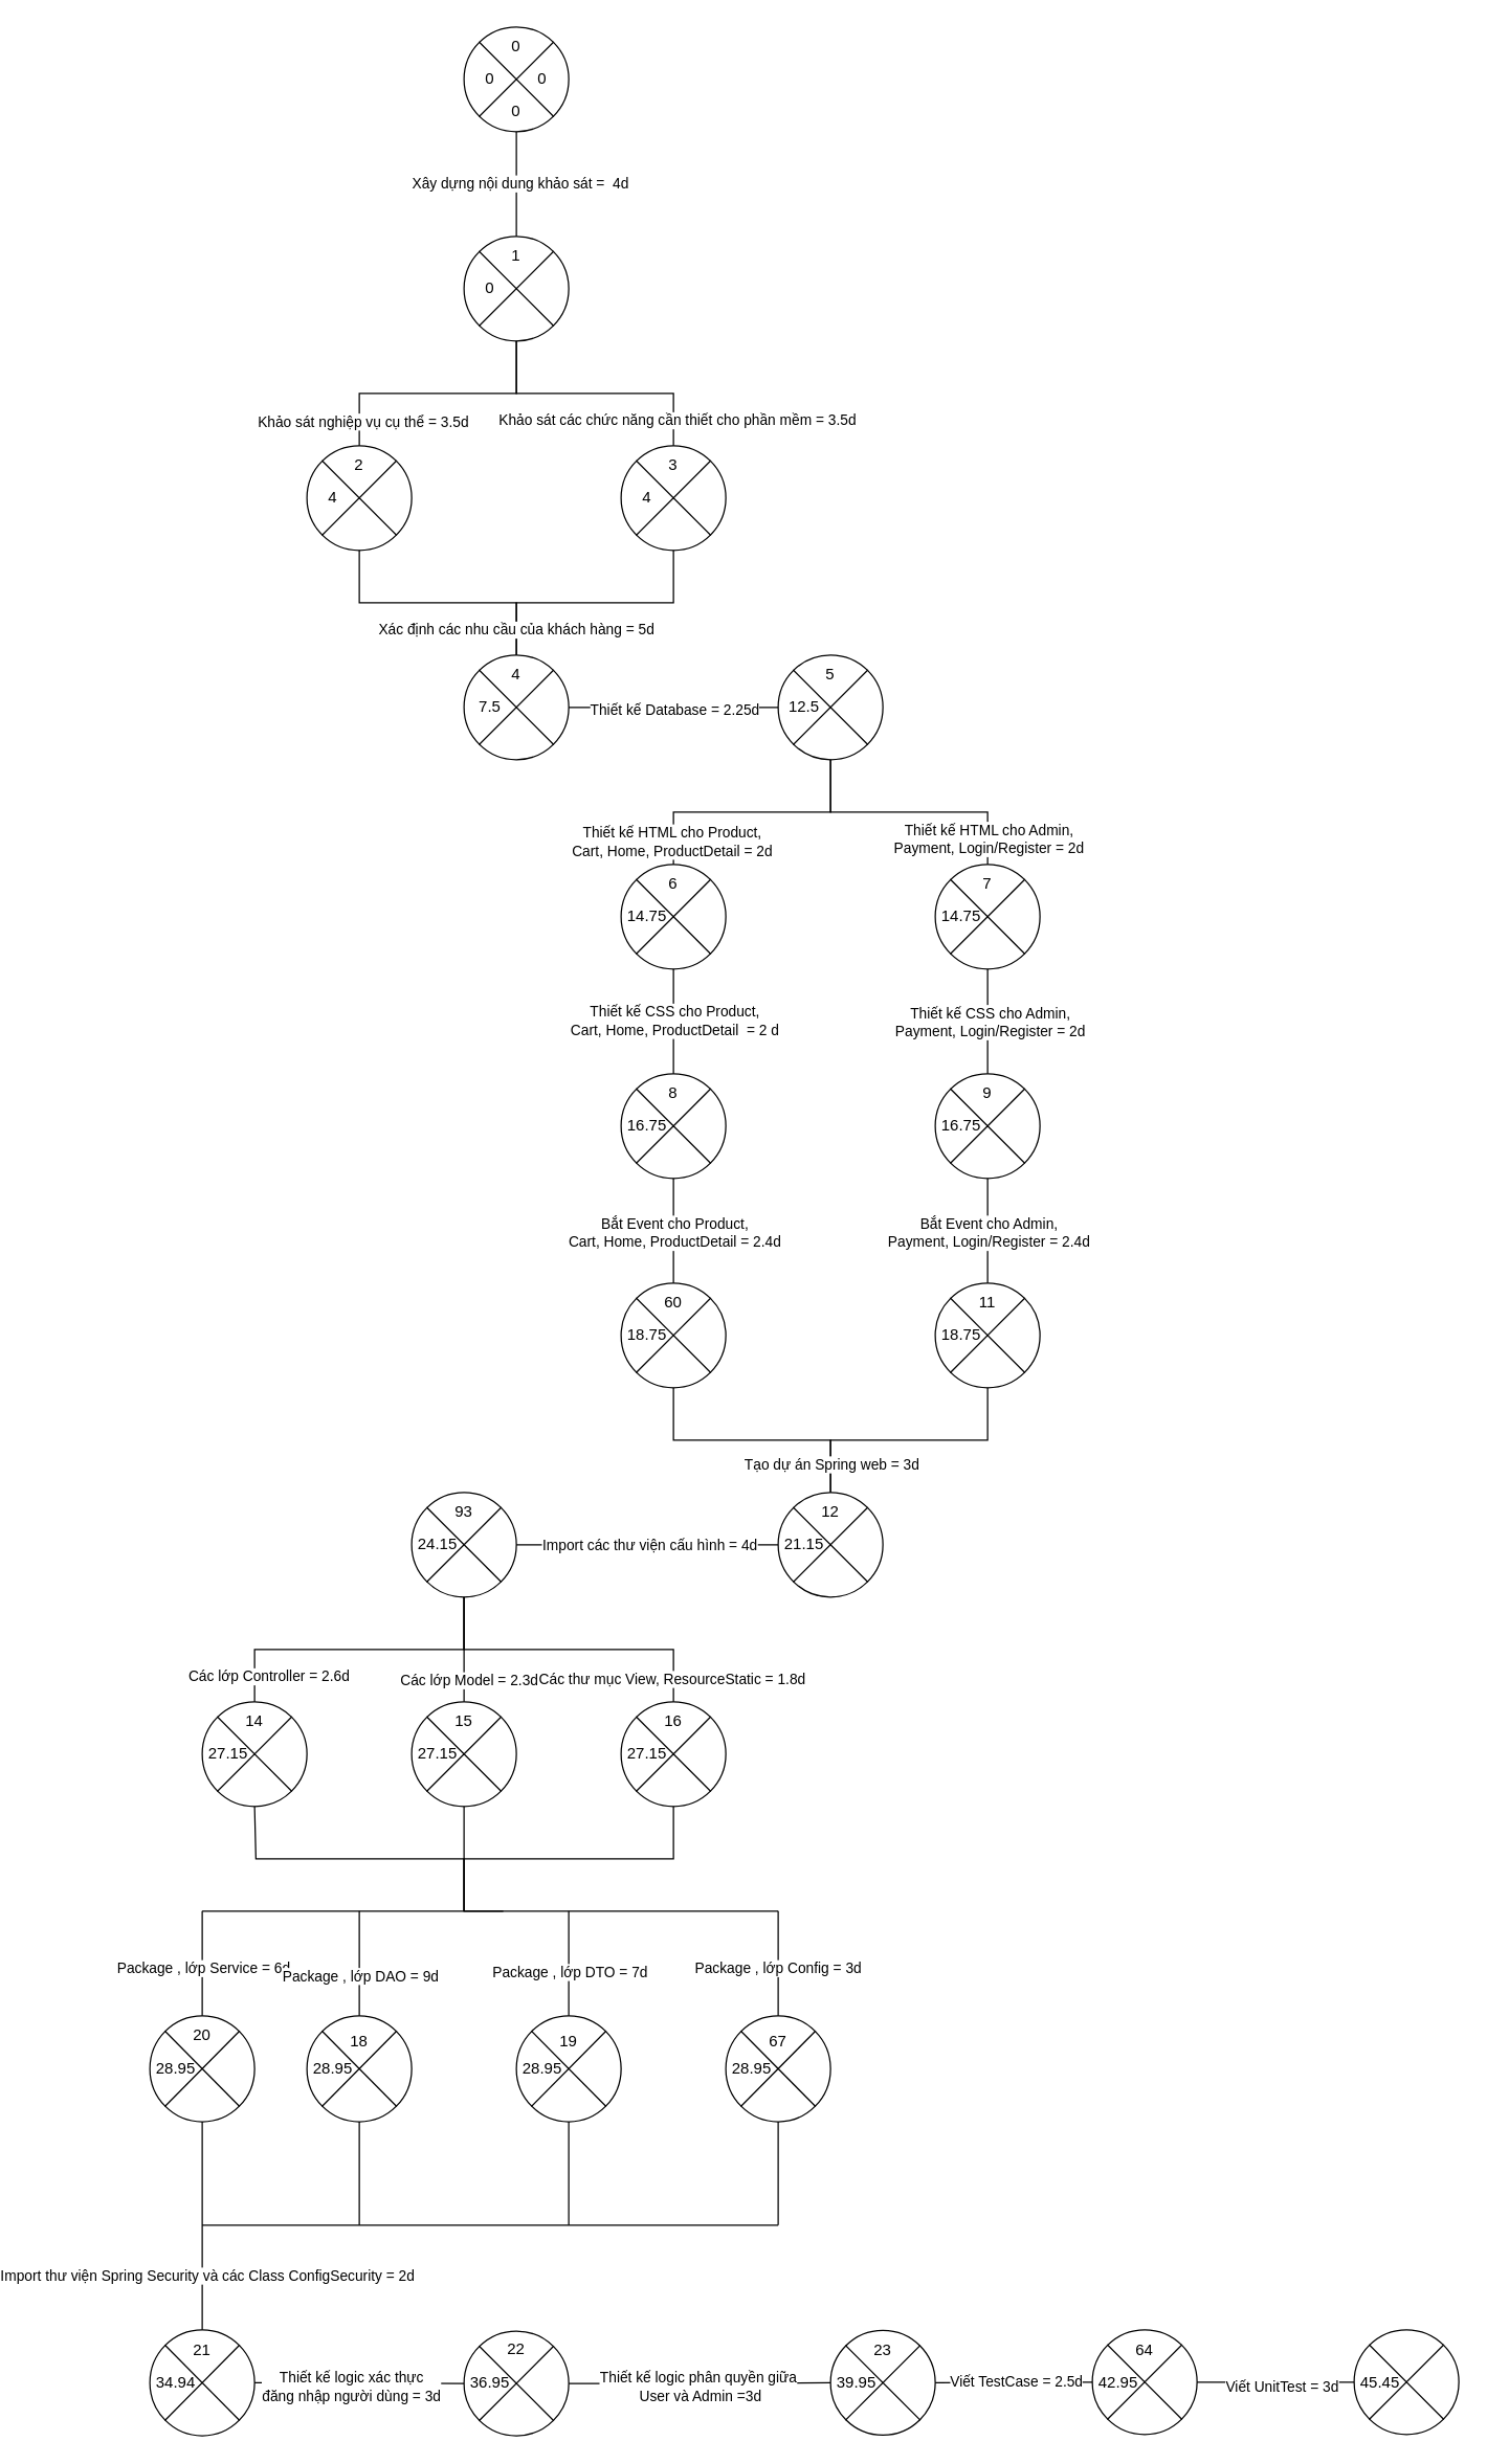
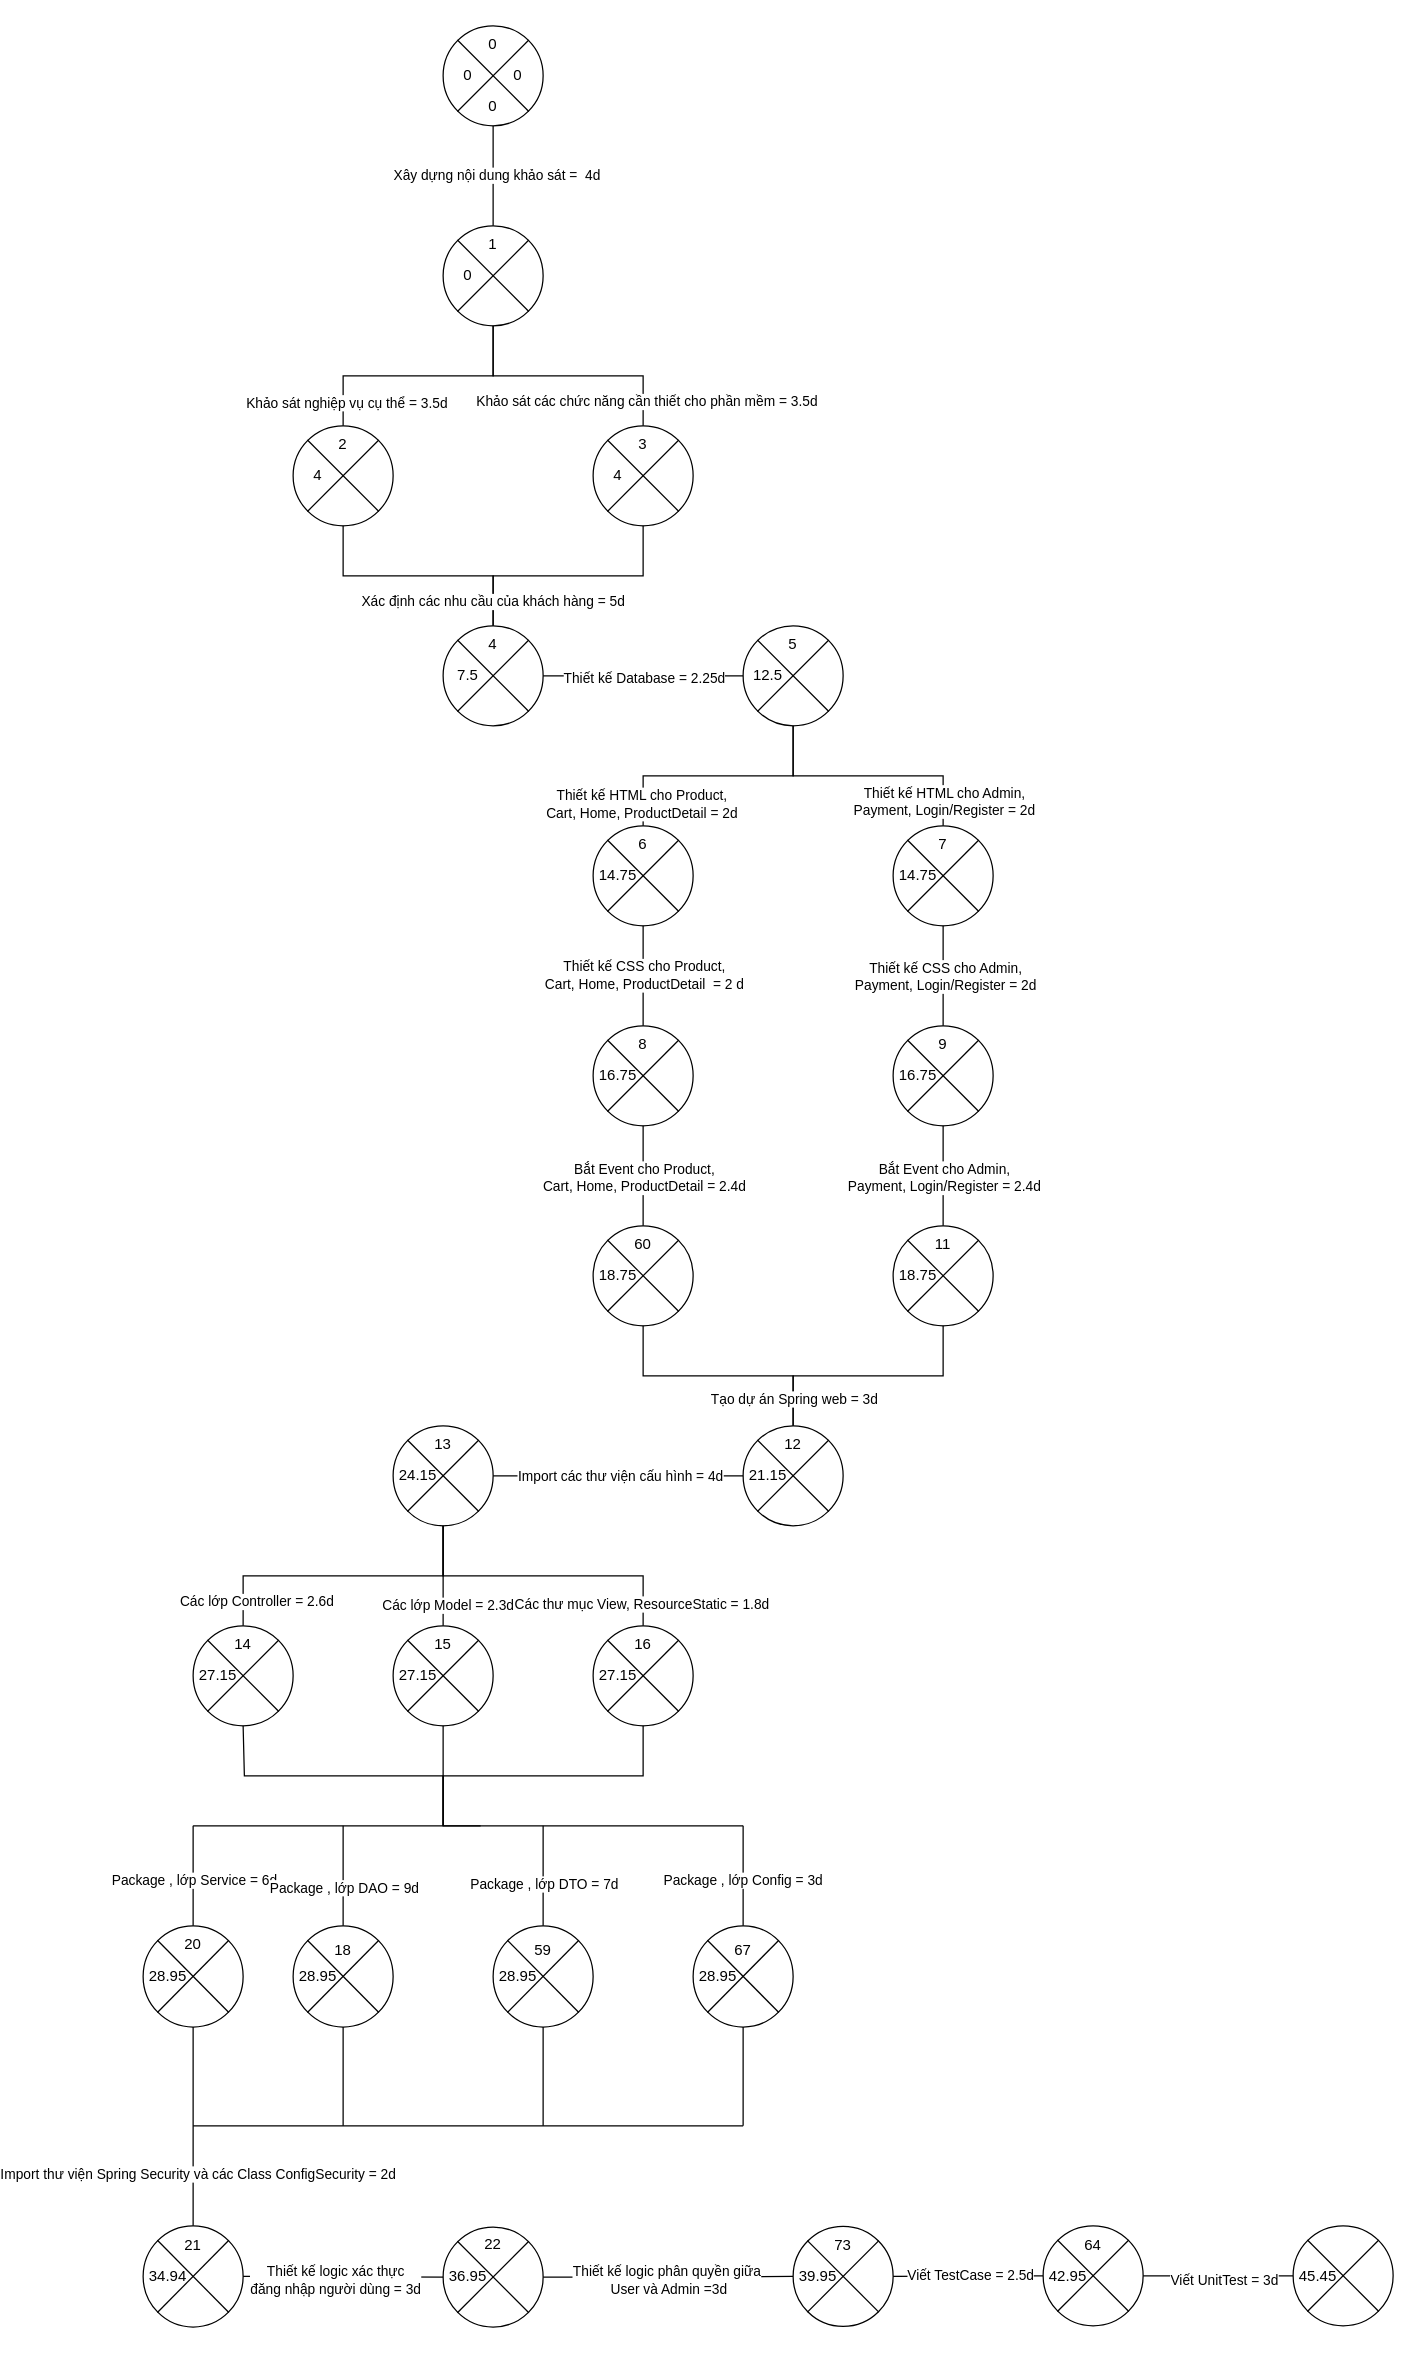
- <mxCell id="106" value="93" style="text;html=1;strokeColor=none;fillColor=none;align=center;verticalAlign=middle;whiteSpace=wrap;rounded=0;" vertex="1" parent="1"><mxGeometry x="240" y="1140" width="60" height="30" as="geometry" /></mxCell>
+ <mxCell id="106" value="13" style="text;html=1;strokeColor=none;fillColor=none;align=center;verticalAlign=middle;whiteSpace=wrap;rounded=0;" vertex="1" parent="1"><mxGeometry x="240" y="1140" width="60" height="30" as="geometry" /></mxCell>
- <mxCell id="112" value="19" style="text;html=1;strokeColor=none;fillColor=none;align=center;verticalAlign=middle;whiteSpace=wrap;rounded=0;" vertex="1" parent="1"><mxGeometry x="320" y="1545" width="60" height="30" as="geometry" /></mxCell>
+ <mxCell id="112" value="59" style="text;html=1;strokeColor=none;fillColor=none;align=center;verticalAlign=middle;whiteSpace=wrap;rounded=0;" vertex="1" parent="1"><mxGeometry x="320" y="1545" width="60" height="30" as="geometry" /></mxCell>
- <mxCell id="116" value="23" style="text;html=1;strokeColor=none;fillColor=none;align=center;verticalAlign=middle;whiteSpace=wrap;rounded=0;" vertex="1" parent="1"><mxGeometry x="560" y="1781" width="60" height="30" as="geometry" /></mxCell>
+ <mxCell id="116" value="73" style="text;html=1;strokeColor=none;fillColor=none;align=center;verticalAlign=middle;whiteSpace=wrap;rounded=0;" vertex="1" parent="1"><mxGeometry x="560" y="1781" width="60" height="30" as="geometry" /></mxCell>
